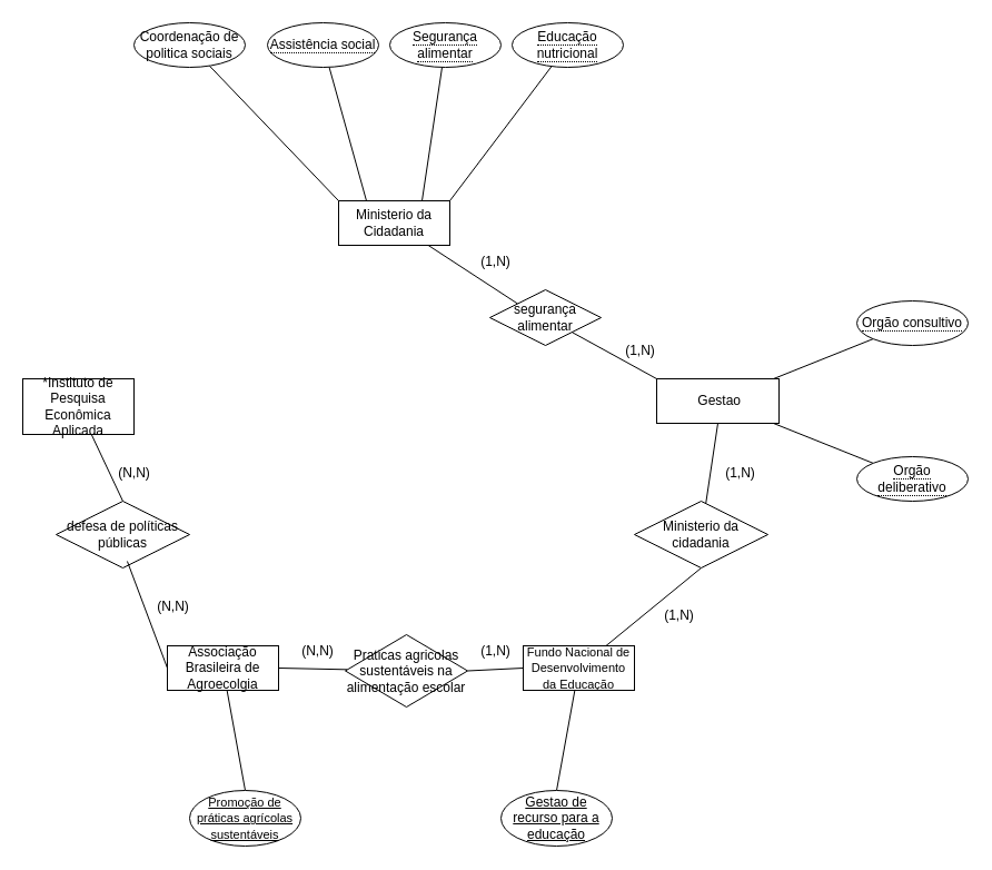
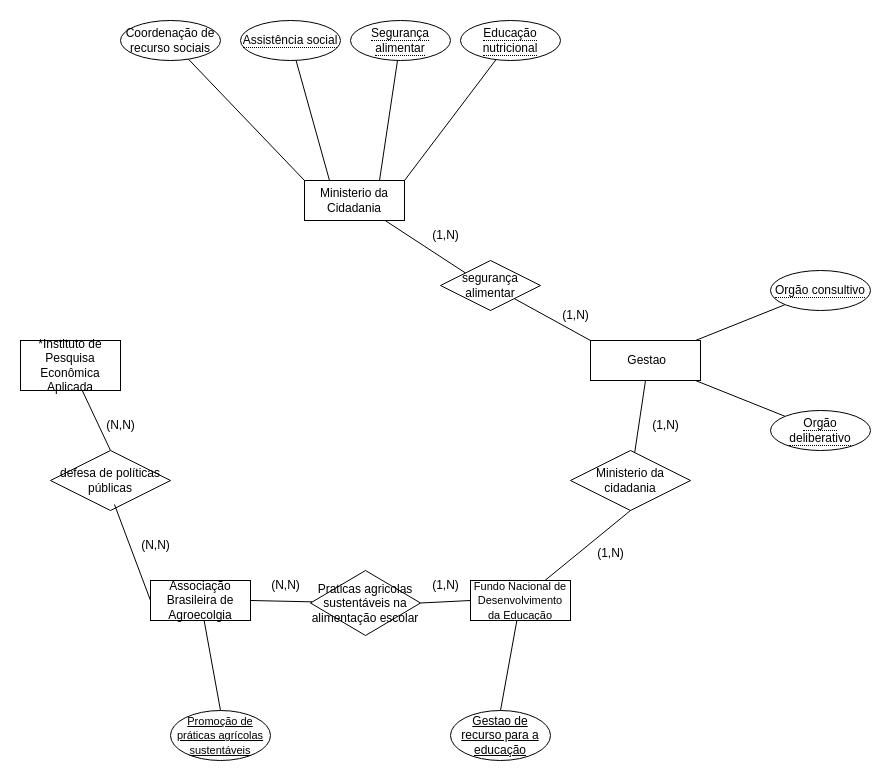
- <mxCell id="14" value="&lt;font style=&quot;vertical-align: inherit;&quot;&gt;&lt;font style=&quot;vertical-align: inherit;&quot;&gt;Coordenação de politica sociais&lt;/font&gt;&lt;/font&gt;" style="ellipse;whiteSpace=wrap;html=1;align=center;" vertex="1" parent="1"><mxGeometry x="120" y="20" width="100" height="40" as="geometry" /></mxCell>
+ <mxCell id="14" value="&lt;font style=&quot;vertical-align: inherit;&quot;&gt;&lt;font style=&quot;vertical-align: inherit;&quot;&gt;Coordenação de recurso sociais&lt;/font&gt;&lt;/font&gt;" style="ellipse;whiteSpace=wrap;html=1;align=center;" vertex="1" parent="1"><mxGeometry x="120" y="20" width="100" height="40" as="geometry" /></mxCell>
